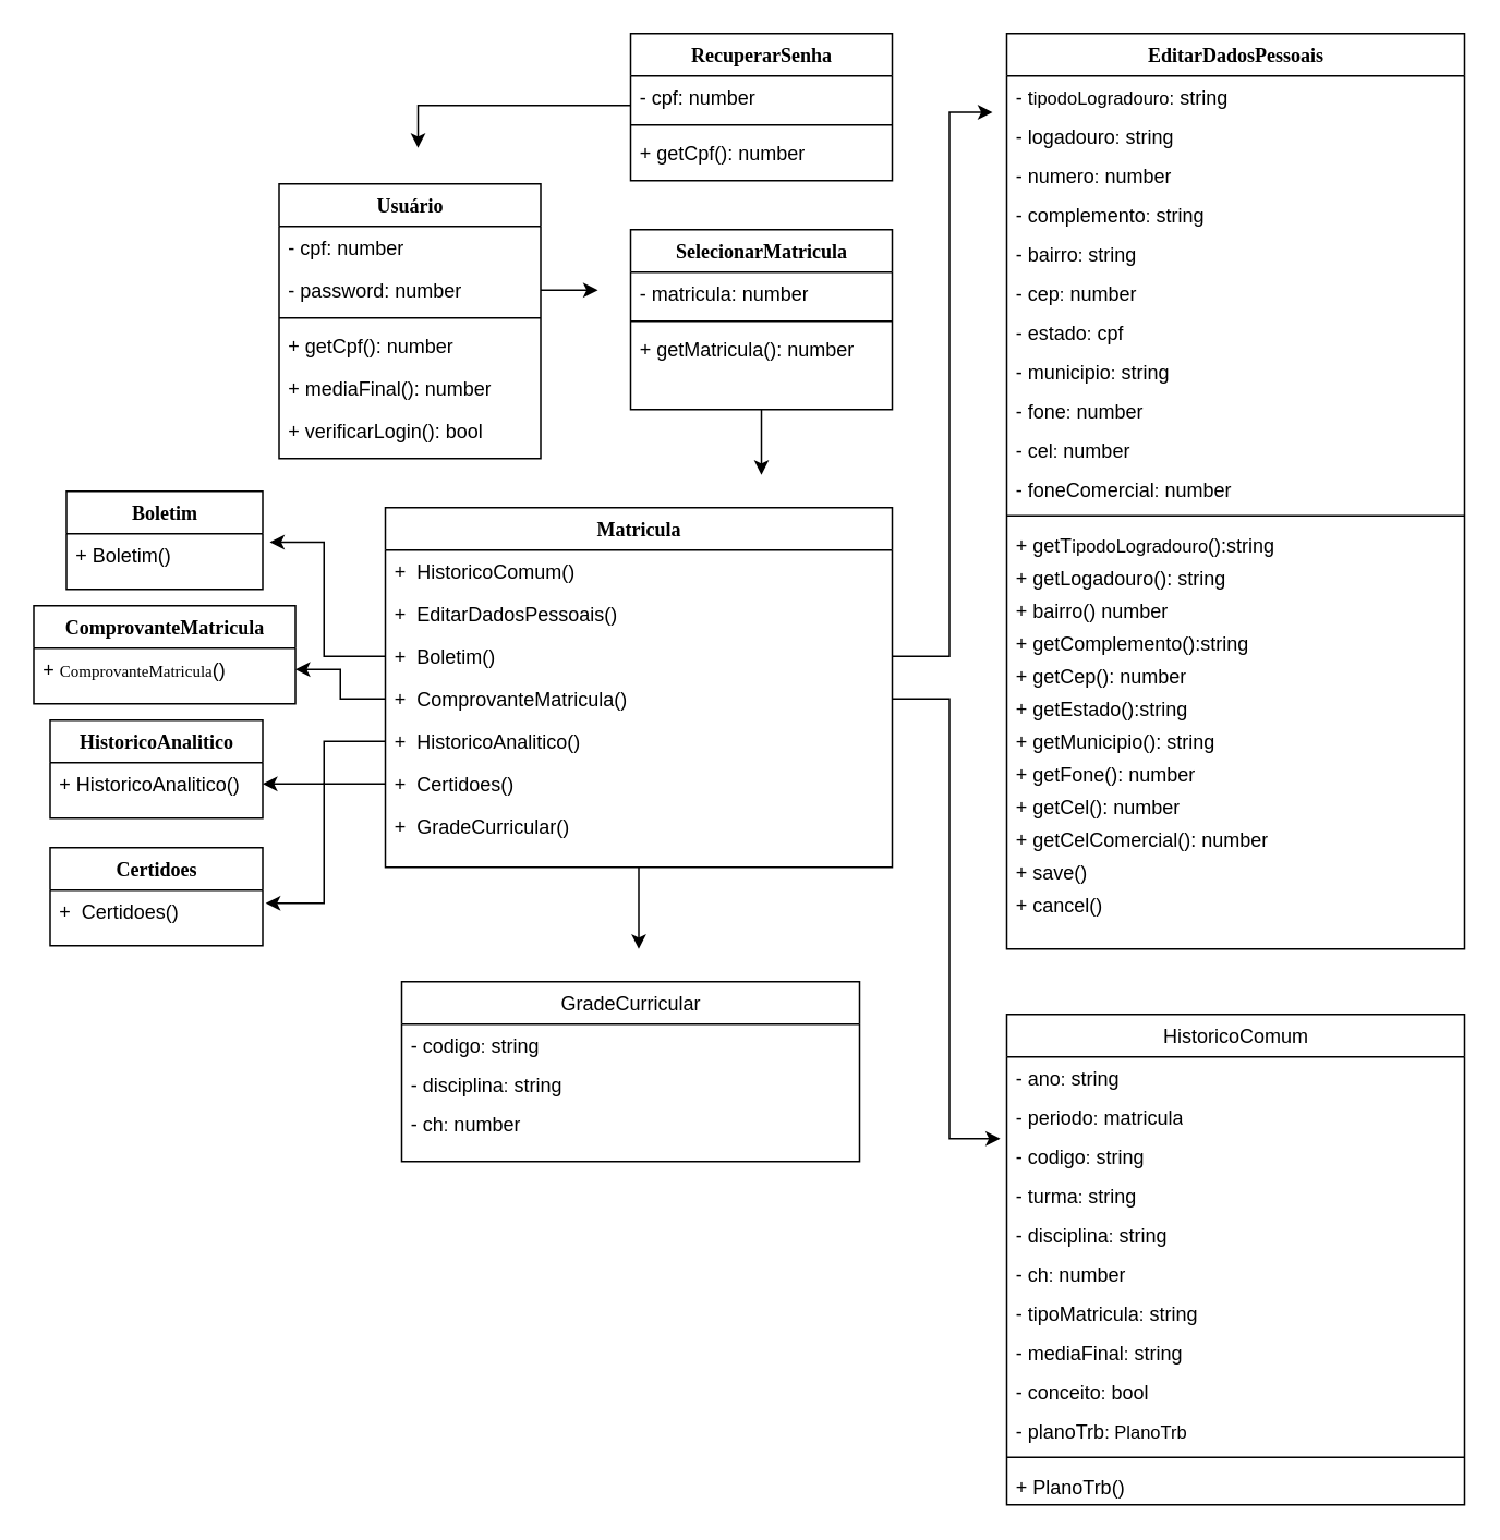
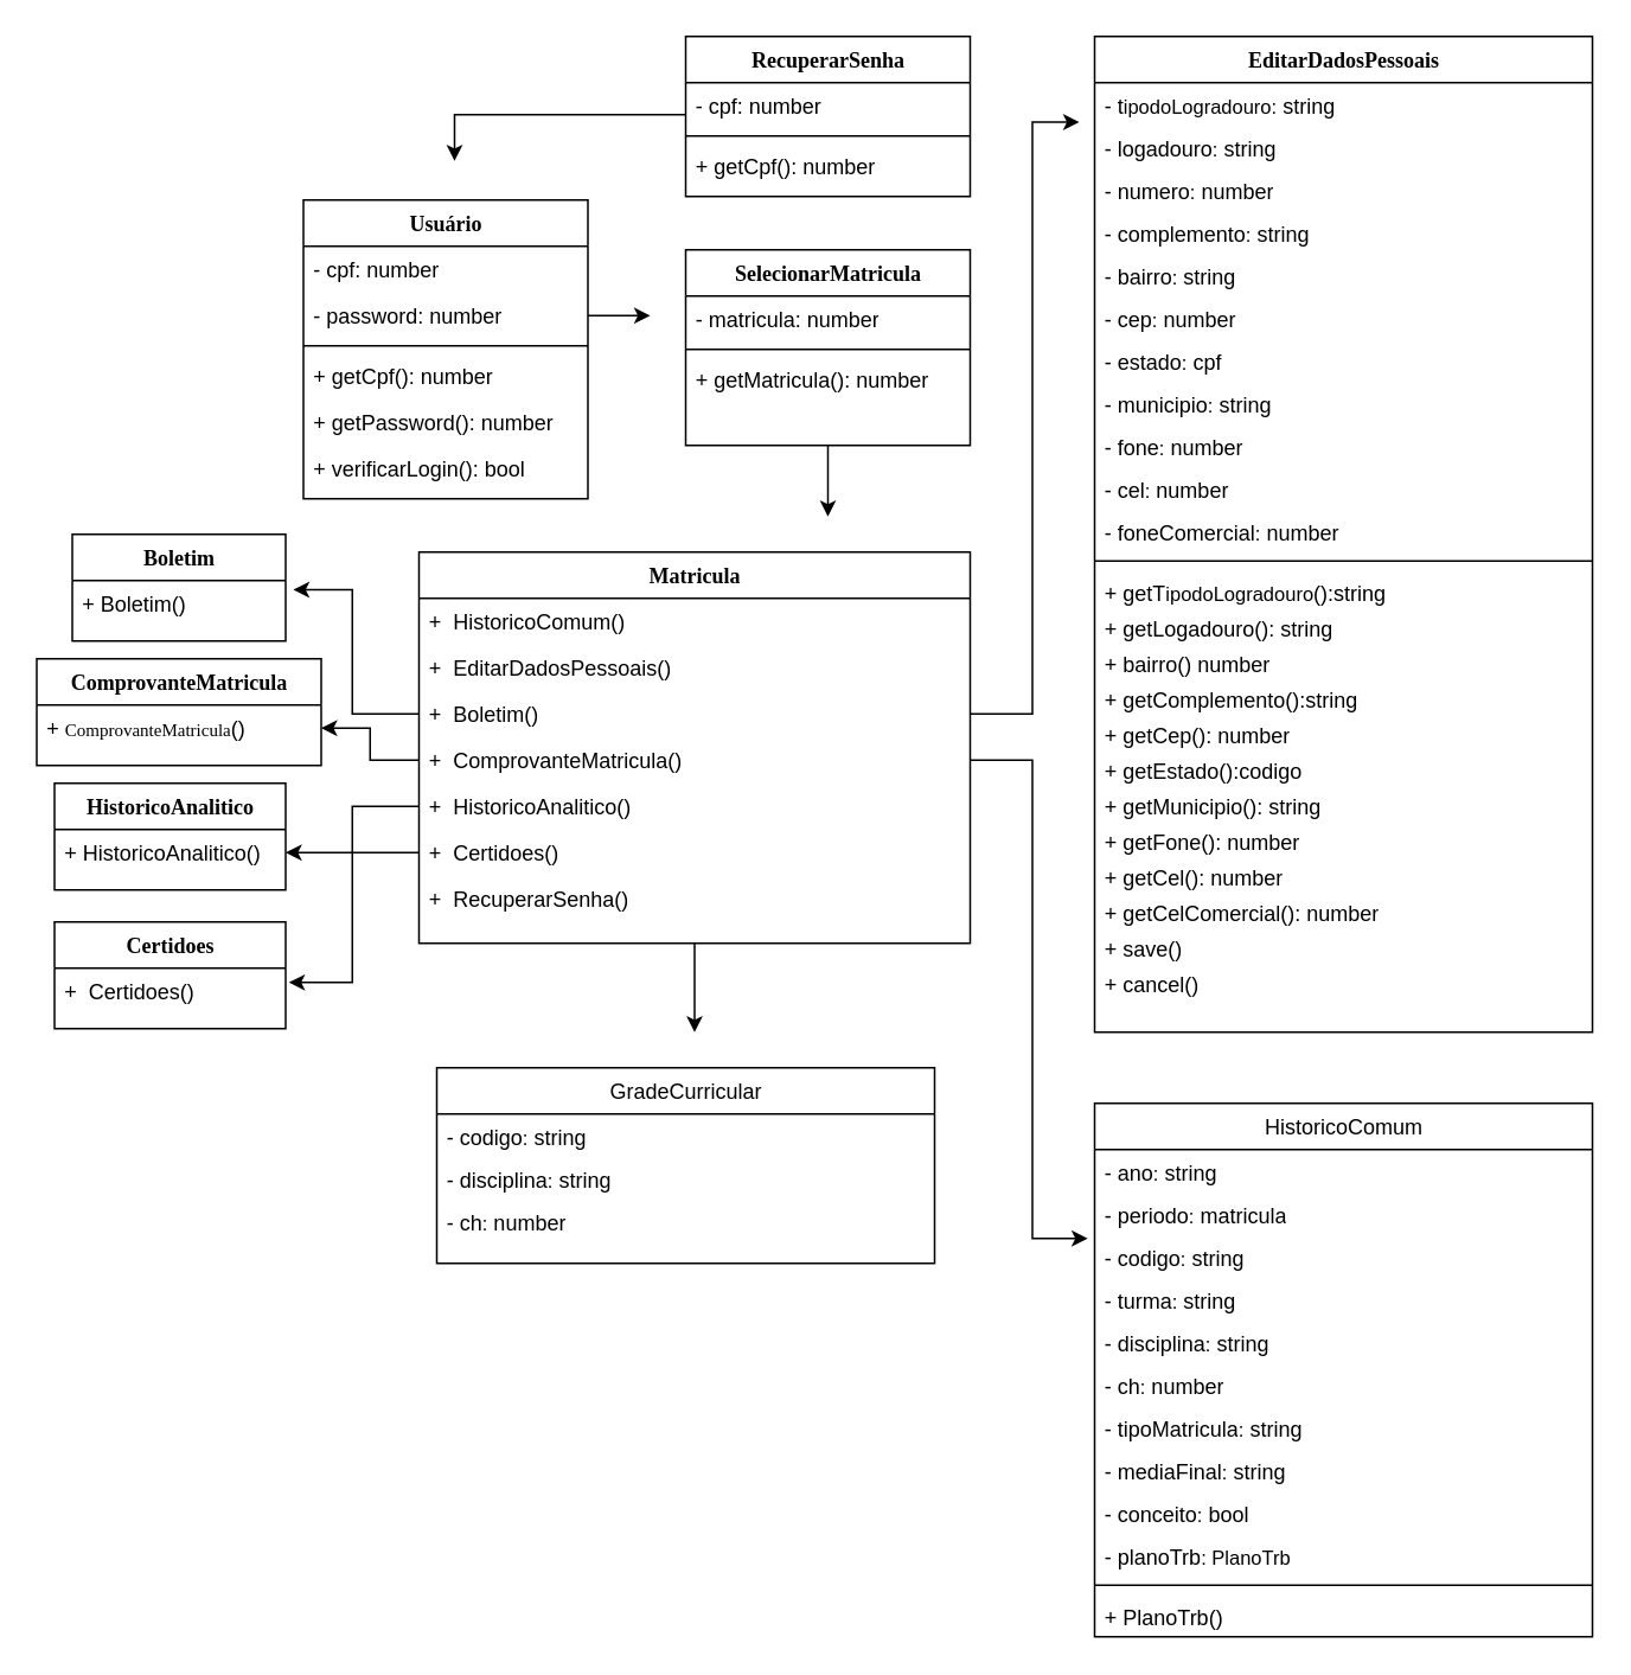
- <mxCell id="7" value="+ mediaFinal(): number" style="text;html=1;strokeColor=none;fillColor=none;align=left;verticalAlign=top;spacingLeft=4;spacingRight=4;whiteSpace=wrap;overflow=hidden;rotatable=0;points=[[0,0.5],[1,0.5]];portConstraint=eastwest;" vertex="1" parent="2"><mxGeometry y="112" width="160" height="26" as="geometry" /></mxCell>
+ <mxCell id="7" value="+ getPassword(): number" style="text;html=1;strokeColor=none;fillColor=none;align=left;verticalAlign=top;spacingLeft=4;spacingRight=4;whiteSpace=wrap;overflow=hidden;rotatable=0;points=[[0,0.5],[1,0.5]];portConstraint=eastwest;" vertex="1" parent="2"><mxGeometry y="112" width="160" height="26" as="geometry" /></mxCell>
- <mxCell id="48" value="+ getEstado():string" style="text;html=1;strokeColor=none;fillColor=none;align=left;verticalAlign=top;spacingLeft=4;spacingRight=4;whiteSpace=wrap;overflow=hidden;rotatable=0;points=[[0,0.5],[1,0.5]];portConstraint=eastwest;" vertex="1" parent="30"><mxGeometry y="400" width="280" height="20" as="geometry" /></mxCell>
+ <mxCell id="48" value="+ getEstado():codigo" style="text;html=1;strokeColor=none;fillColor=none;align=left;verticalAlign=top;spacingLeft=4;spacingRight=4;whiteSpace=wrap;overflow=hidden;rotatable=0;points=[[0,0.5],[1,0.5]];portConstraint=eastwest;" vertex="1" parent="30"><mxGeometry y="400" width="280" height="20" as="geometry" /></mxCell>
- <mxCell id="28" value="+&amp;nbsp; GradeCurricular()" style="text;html=1;strokeColor=none;fillColor=none;align=left;verticalAlign=top;spacingLeft=4;spacingRight=4;whiteSpace=wrap;overflow=hidden;rotatable=0;points=[[0,0.5],[1,0.5]];portConstraint=eastwest;" vertex="1" parent="21"><mxGeometry y="182" width="310" height="26" as="geometry" /></mxCell>
+ <mxCell id="28" value="+&amp;nbsp; RecuperarSenha()" style="text;html=1;strokeColor=none;fillColor=none;align=left;verticalAlign=top;spacingLeft=4;spacingRight=4;whiteSpace=wrap;overflow=hidden;rotatable=0;points=[[0,0.5],[1,0.5]];portConstraint=eastwest;" vertex="1" parent="21"><mxGeometry y="182" width="310" height="26" as="geometry" /></mxCell>
